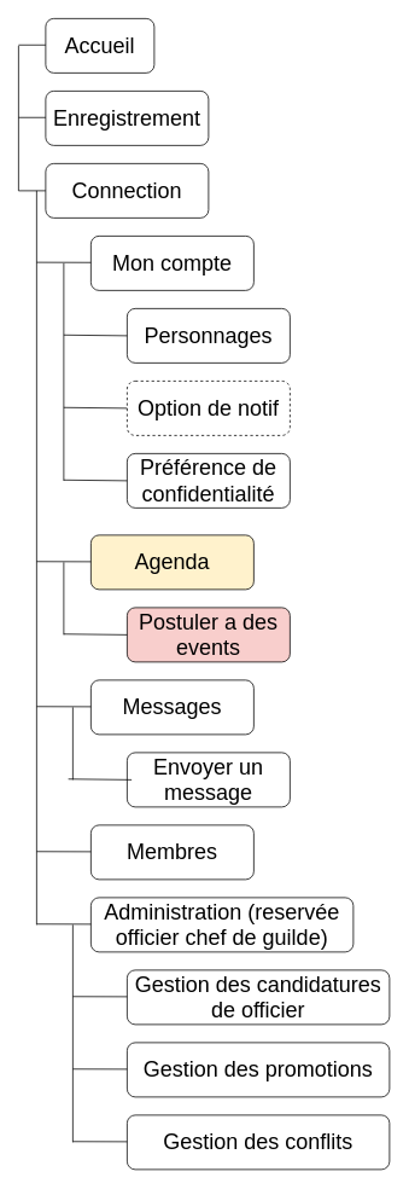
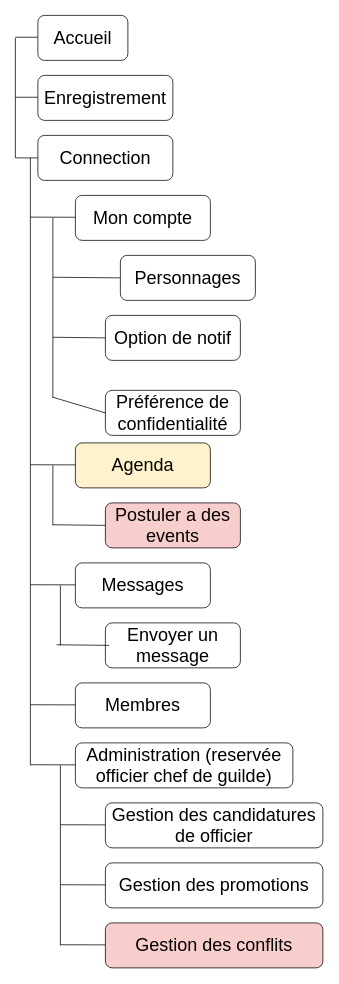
- <mxCell id="6" value="&lt;span style=&quot;font-size: 24px;&quot;&gt;Personnages&lt;/span&gt;" style="rounded=1;whiteSpace=wrap;html=1;" vertex="1" parent="1"><mxGeometry x="140" y="340" width="180" height="60" as="geometry" /></mxCell>
+ <mxCell id="6" value="&lt;span style=&quot;font-size: 24px;&quot;&gt;Personnages&lt;/span&gt;" style="rounded=1;whiteSpace=wrap;html=1;" vertex="1" parent="1"><mxGeometry x="160" y="340" width="180" height="60" as="geometry" /></mxCell>
- <mxCell id="7" value="&lt;span style=&quot;font-size: 24px;&quot;&gt;Option de notif&lt;/span&gt;" style="rounded=1;whiteSpace=wrap;html=1;dashed=1;" vertex="1" parent="1"><mxGeometry x="140" y="420" width="180" height="60" as="geometry" /></mxCell>
+ <mxCell id="7" value="&lt;span style=&quot;font-size: 24px;&quot;&gt;Option de notif&lt;/span&gt;" style="rounded=1;whiteSpace=wrap;html=1;" vertex="1" parent="1"><mxGeometry x="140" y="420" width="180" height="60" as="geometry" /></mxCell>
- <mxCell id="8" value="&lt;span style=&quot;font-size: 24px;&quot;&gt;Préférence de confidentialité&lt;/span&gt;" style="rounded=1;whiteSpace=wrap;html=1;" vertex="1" parent="1"><mxGeometry x="140" y="500" width="180" height="60" as="geometry" /></mxCell>
+ <mxCell id="8" value="&lt;span style=&quot;font-size: 24px;&quot;&gt;Préférence de confidentialité&lt;/span&gt;" style="rounded=1;whiteSpace=wrap;html=1;" vertex="1" parent="1"><mxGeometry x="140" y="520" width="180" height="60" as="geometry" /></mxCell>
- <mxCell id="17" value="&lt;span style=&quot;font-size: 24px;&quot;&gt;Gestion des conflits&lt;/span&gt;" style="rounded=1;whiteSpace=wrap;html=1;" vertex="1" parent="1"><mxGeometry x="140" y="1230" width="290" height="60" as="geometry" /></mxCell>
+ <mxCell id="17" value="&lt;span style=&quot;font-size: 24px;&quot;&gt;Gestion des conflits&lt;/span&gt;" style="rounded=1;whiteSpace=wrap;html=1;fillColor=#f8cecc;" vertex="1" parent="1"><mxGeometry x="140" y="1230" width="290" height="60" as="geometry" /></mxCell>
